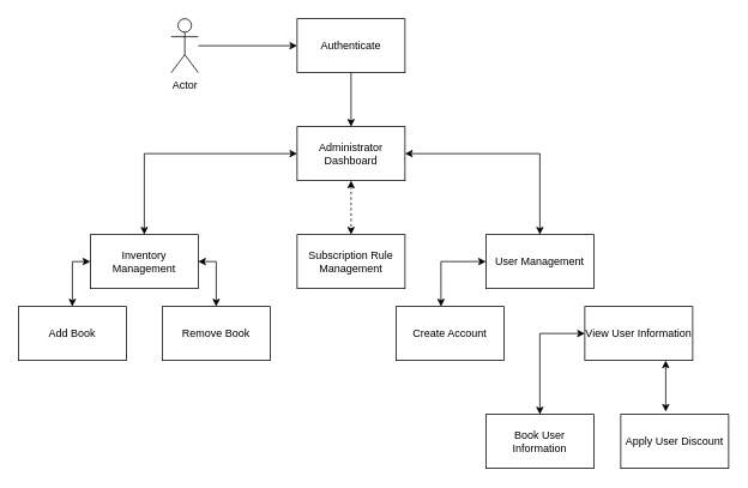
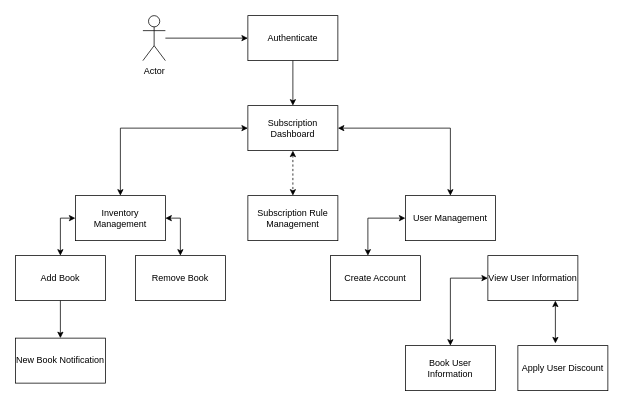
- <mxCell id="6" value="Administrator Dashboard" style="rounded=0;whiteSpace=wrap;html=1;" vertex="1" parent="1"><mxGeometry x="330" y="140" width="120" height="60" as="geometry" /></mxCell>
+ <mxCell id="6" value="Subscription Dashboard" style="rounded=0;whiteSpace=wrap;html=1;" vertex="1" parent="1"><mxGeometry x="330" y="140" width="120" height="60" as="geometry" /></mxCell>
+ <mxCell id="22" value="" style="endArrow=classic;html=1;entryX=0.5;entryY=0;entryDx=0;entryDy=0;exitX=0.5;exitY=1;exitDx=0;exitDy=0;" edge="1" parent="1" source="10" target="14"><mxGeometry width="50" height="50" relative="1" as="geometry"><mxPoint x="20" y="460" as="sourcePoint" /><mxPoint x="70" y="410" as="targetPoint" /></mxGeometry></mxCell>
+ <mxCell id="14" value="New Book Notification" style="rounded=0;whiteSpace=wrap;html=1;" vertex="1" parent="1"><mxGeometry x="20" y="450" width="120" height="60" as="geometry" /></mxCell>
